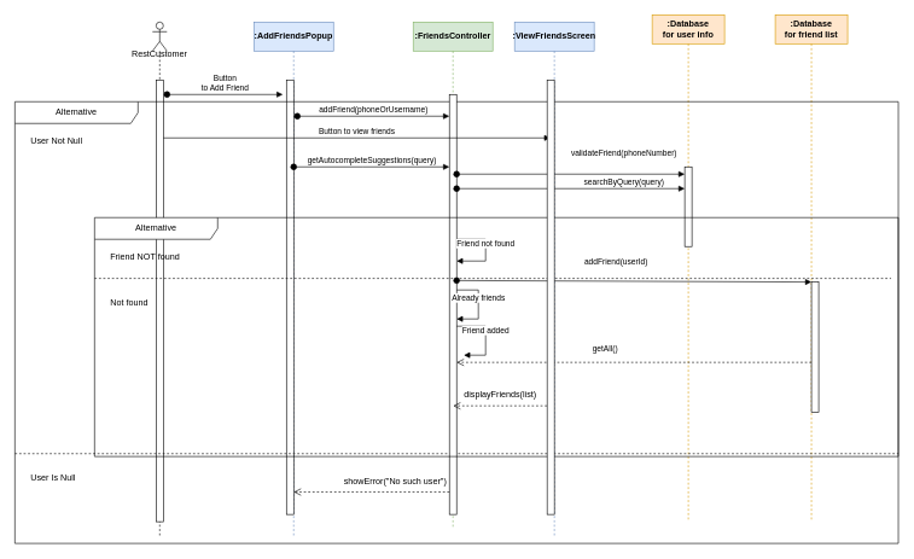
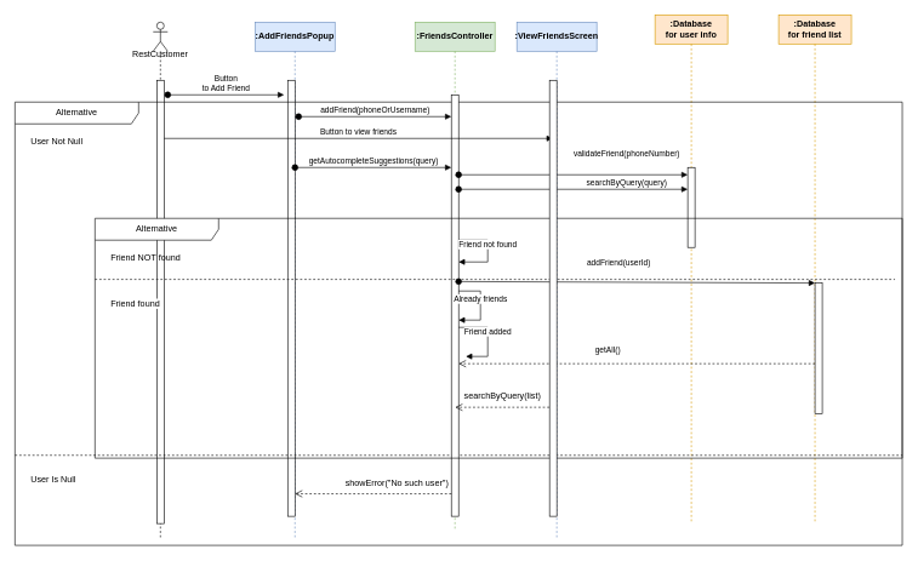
- <mxCell id="21" value="Not found" style="line;strokeWidth=1;dashed=1;labelPosition=center;verticalLabelPosition=bottom;align=left;verticalAlign=top;spacingLeft=20;spacingTop=15;html=1;whiteSpace=wrap;" vertex="1" parent="19"><mxGeometry y="79" width="1100" height="10" as="geometry" /></mxCell>
+ <mxCell id="21" value="Friend found" style="line;strokeWidth=1;dashed=1;labelPosition=center;verticalLabelPosition=bottom;align=left;verticalAlign=top;spacingLeft=20;spacingTop=15;html=1;whiteSpace=wrap;" vertex="1" parent="19"><mxGeometry y="79" width="1100" height="10" as="geometry" /></mxCell>
- <mxCell id="22" value="displayFriends(list)" style="text;html=1;align=center;verticalAlign=middle;resizable=0;points=[];autosize=1;strokeColor=none;fillColor=none;" vertex="1" parent="19"><mxGeometry x="500" y="230" width="120" height="30" as="geometry" /></mxCell>
+ <mxCell id="22" value="searchByQuery(list)" style="text;html=1;align=center;verticalAlign=middle;resizable=0;points=[];autosize=1;strokeColor=none;fillColor=none;" vertex="1" parent="19"><mxGeometry x="500" y="230" width="120" height="30" as="geometry" /></mxCell>
